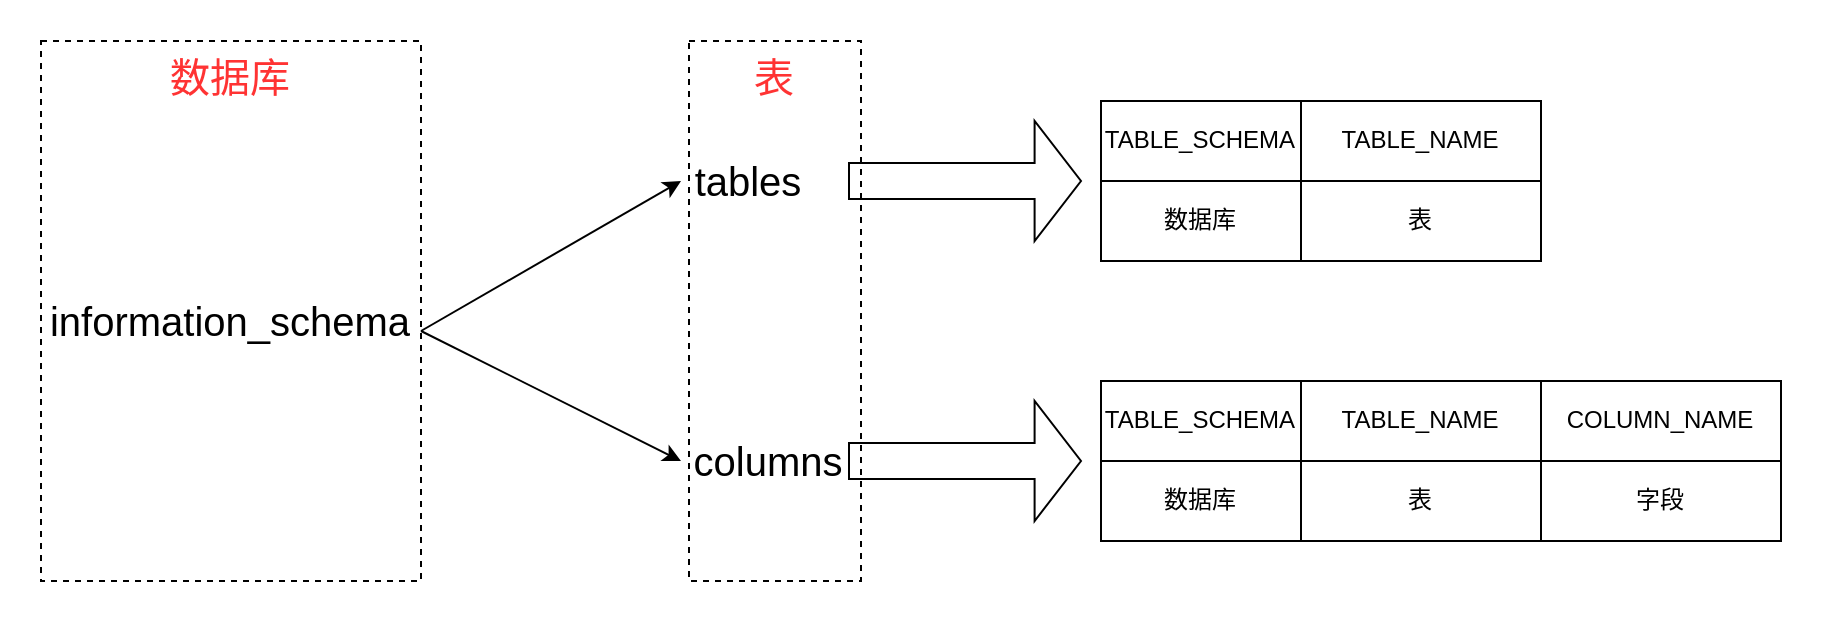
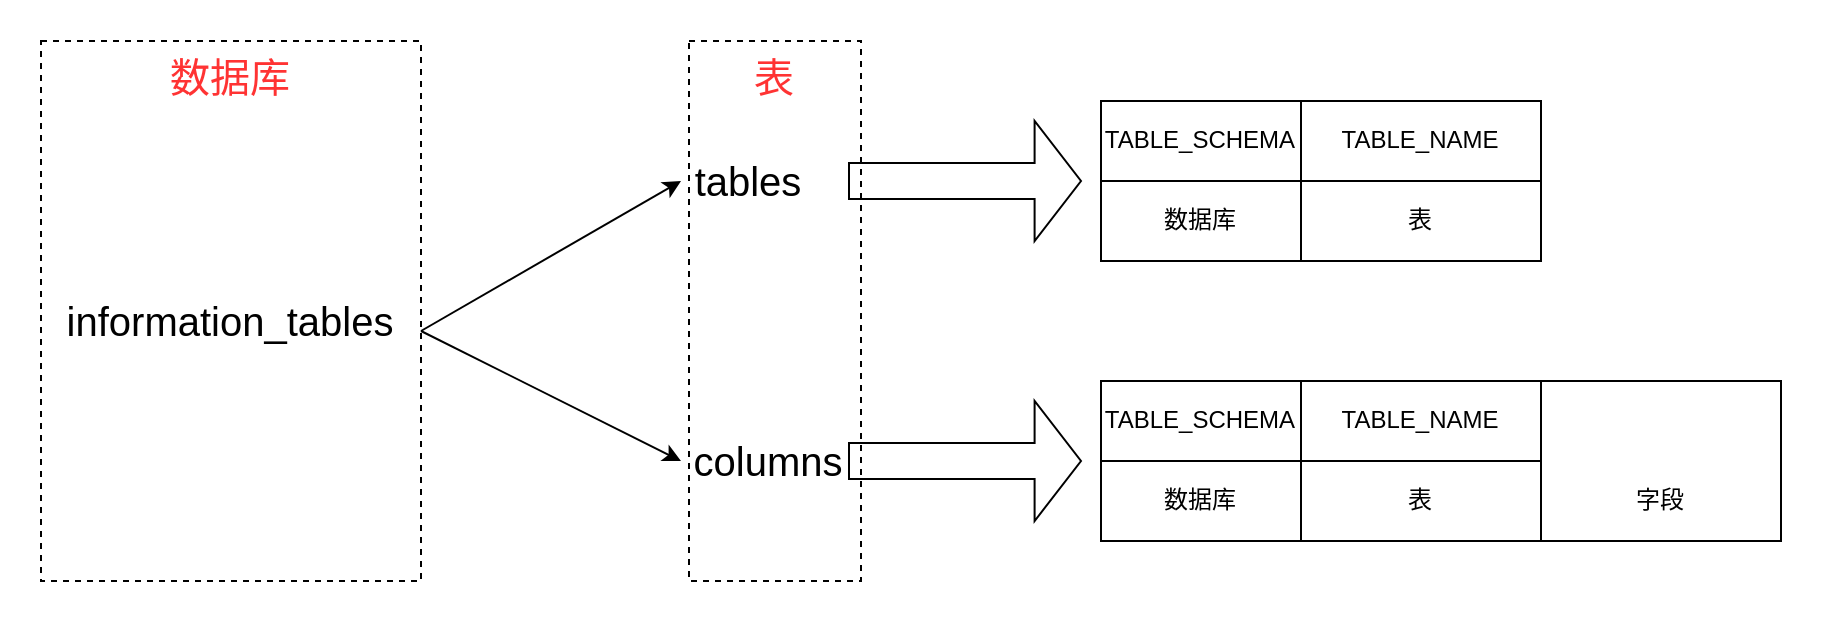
- <mxCell id="2" value="information_schema" style="text;html=1;strokeColor=none;fillColor=none;align=center;verticalAlign=middle;whiteSpace=wrap;rounded=0;fontSize=20;" vertex="1" parent="1"><mxGeometry x="20" y="150" width="190" height="20" as="geometry" /></mxCell>
+ <mxCell id="2" value="information_tables" style="text;html=1;strokeColor=none;fillColor=none;align=center;verticalAlign=middle;whiteSpace=wrap;rounded=0;fontSize=20;" vertex="1" parent="1"><mxGeometry x="20" y="150" width="190" height="20" as="geometry" /></mxCell>
- <mxCell id="16" value="COLUMN_NAME" style="shape=partialRectangle;html=1;whiteSpace=wrap;connectable=0;fillColor=none;top=0;left=0;bottom=0;right=0;overflow=hidden;" vertex="1" parent="13"><mxGeometry x="220" width="120" height="40" as="geometry" /></mxCell>
